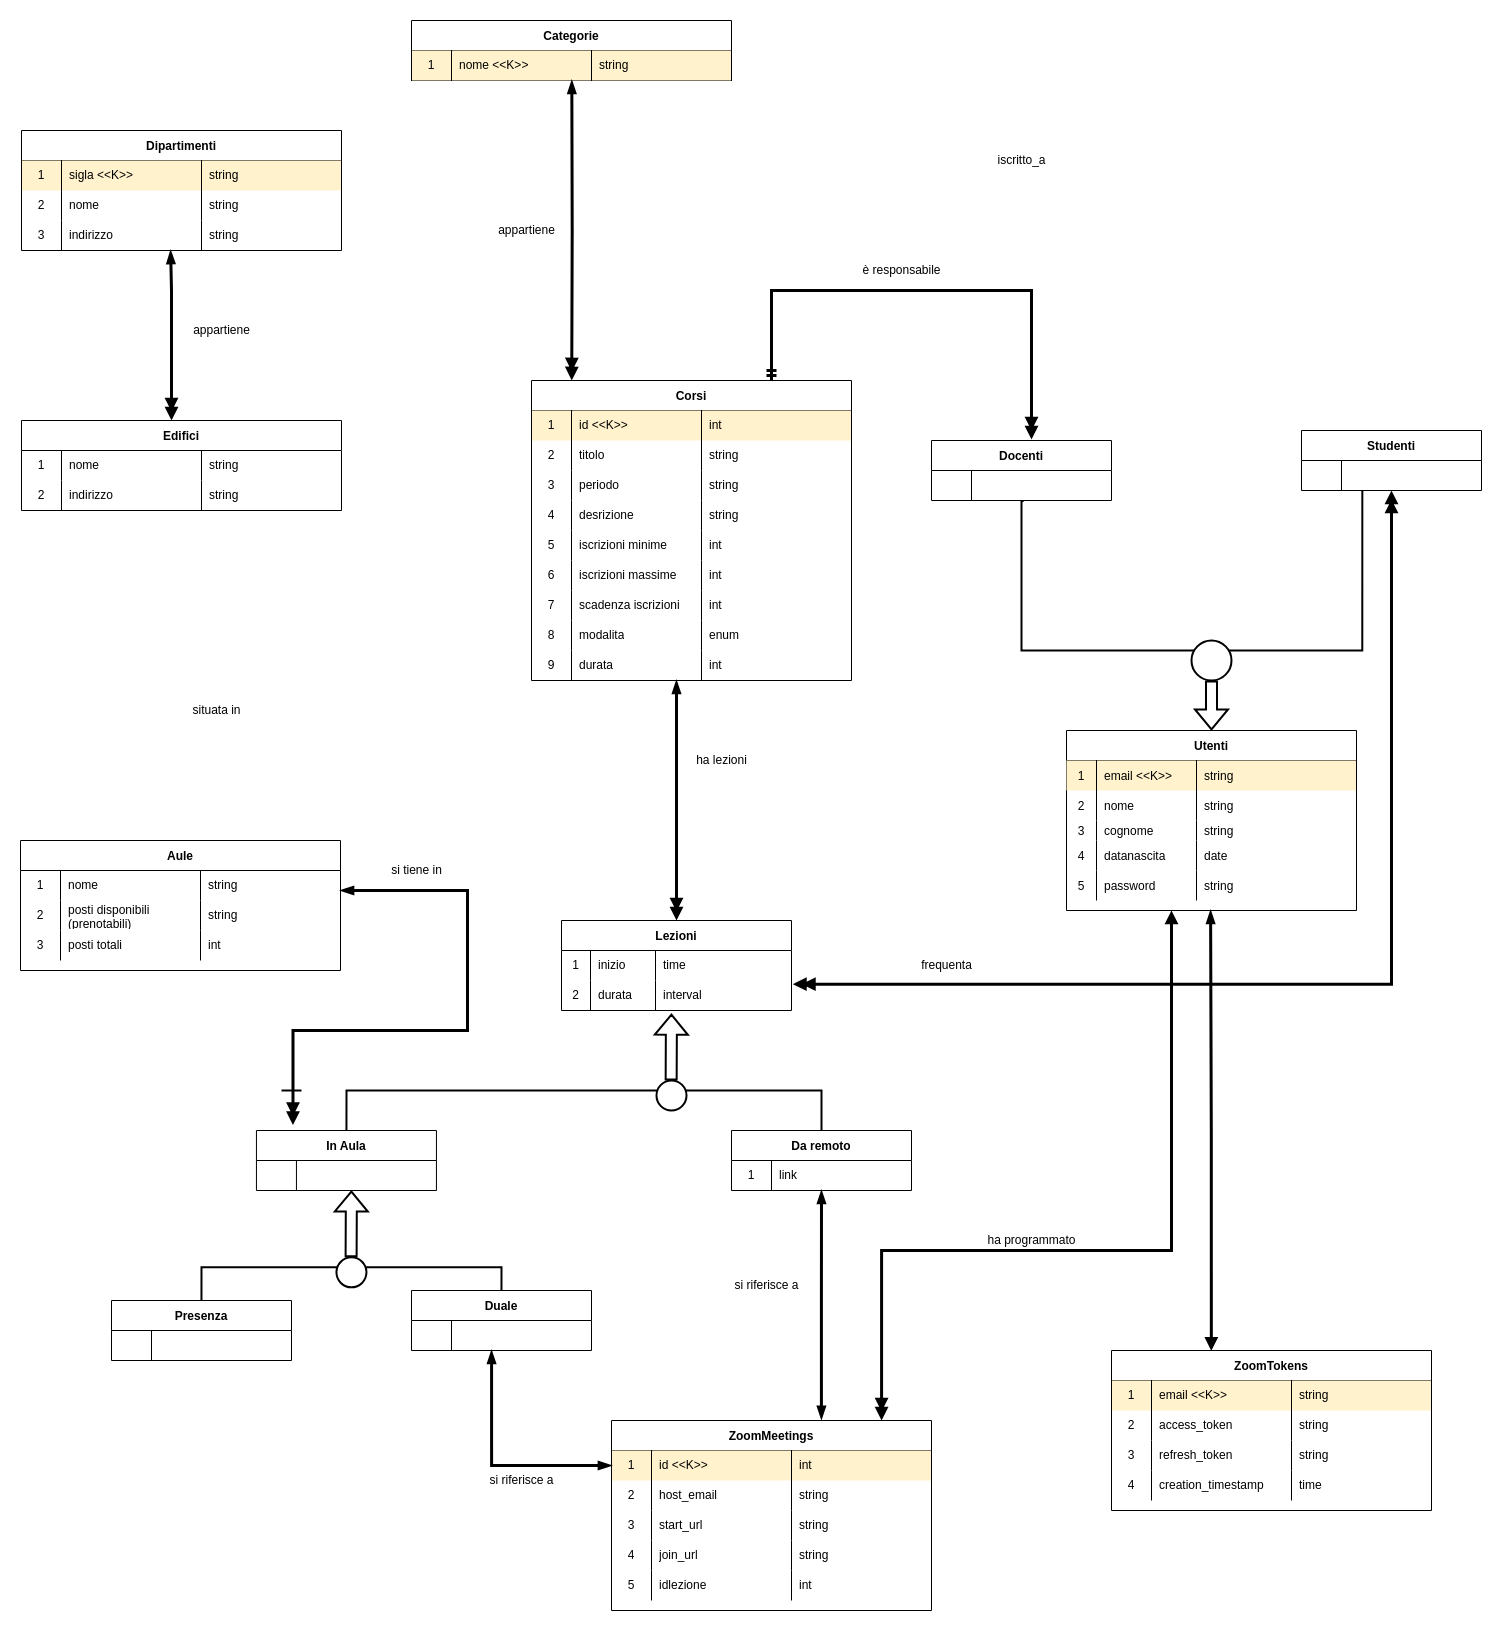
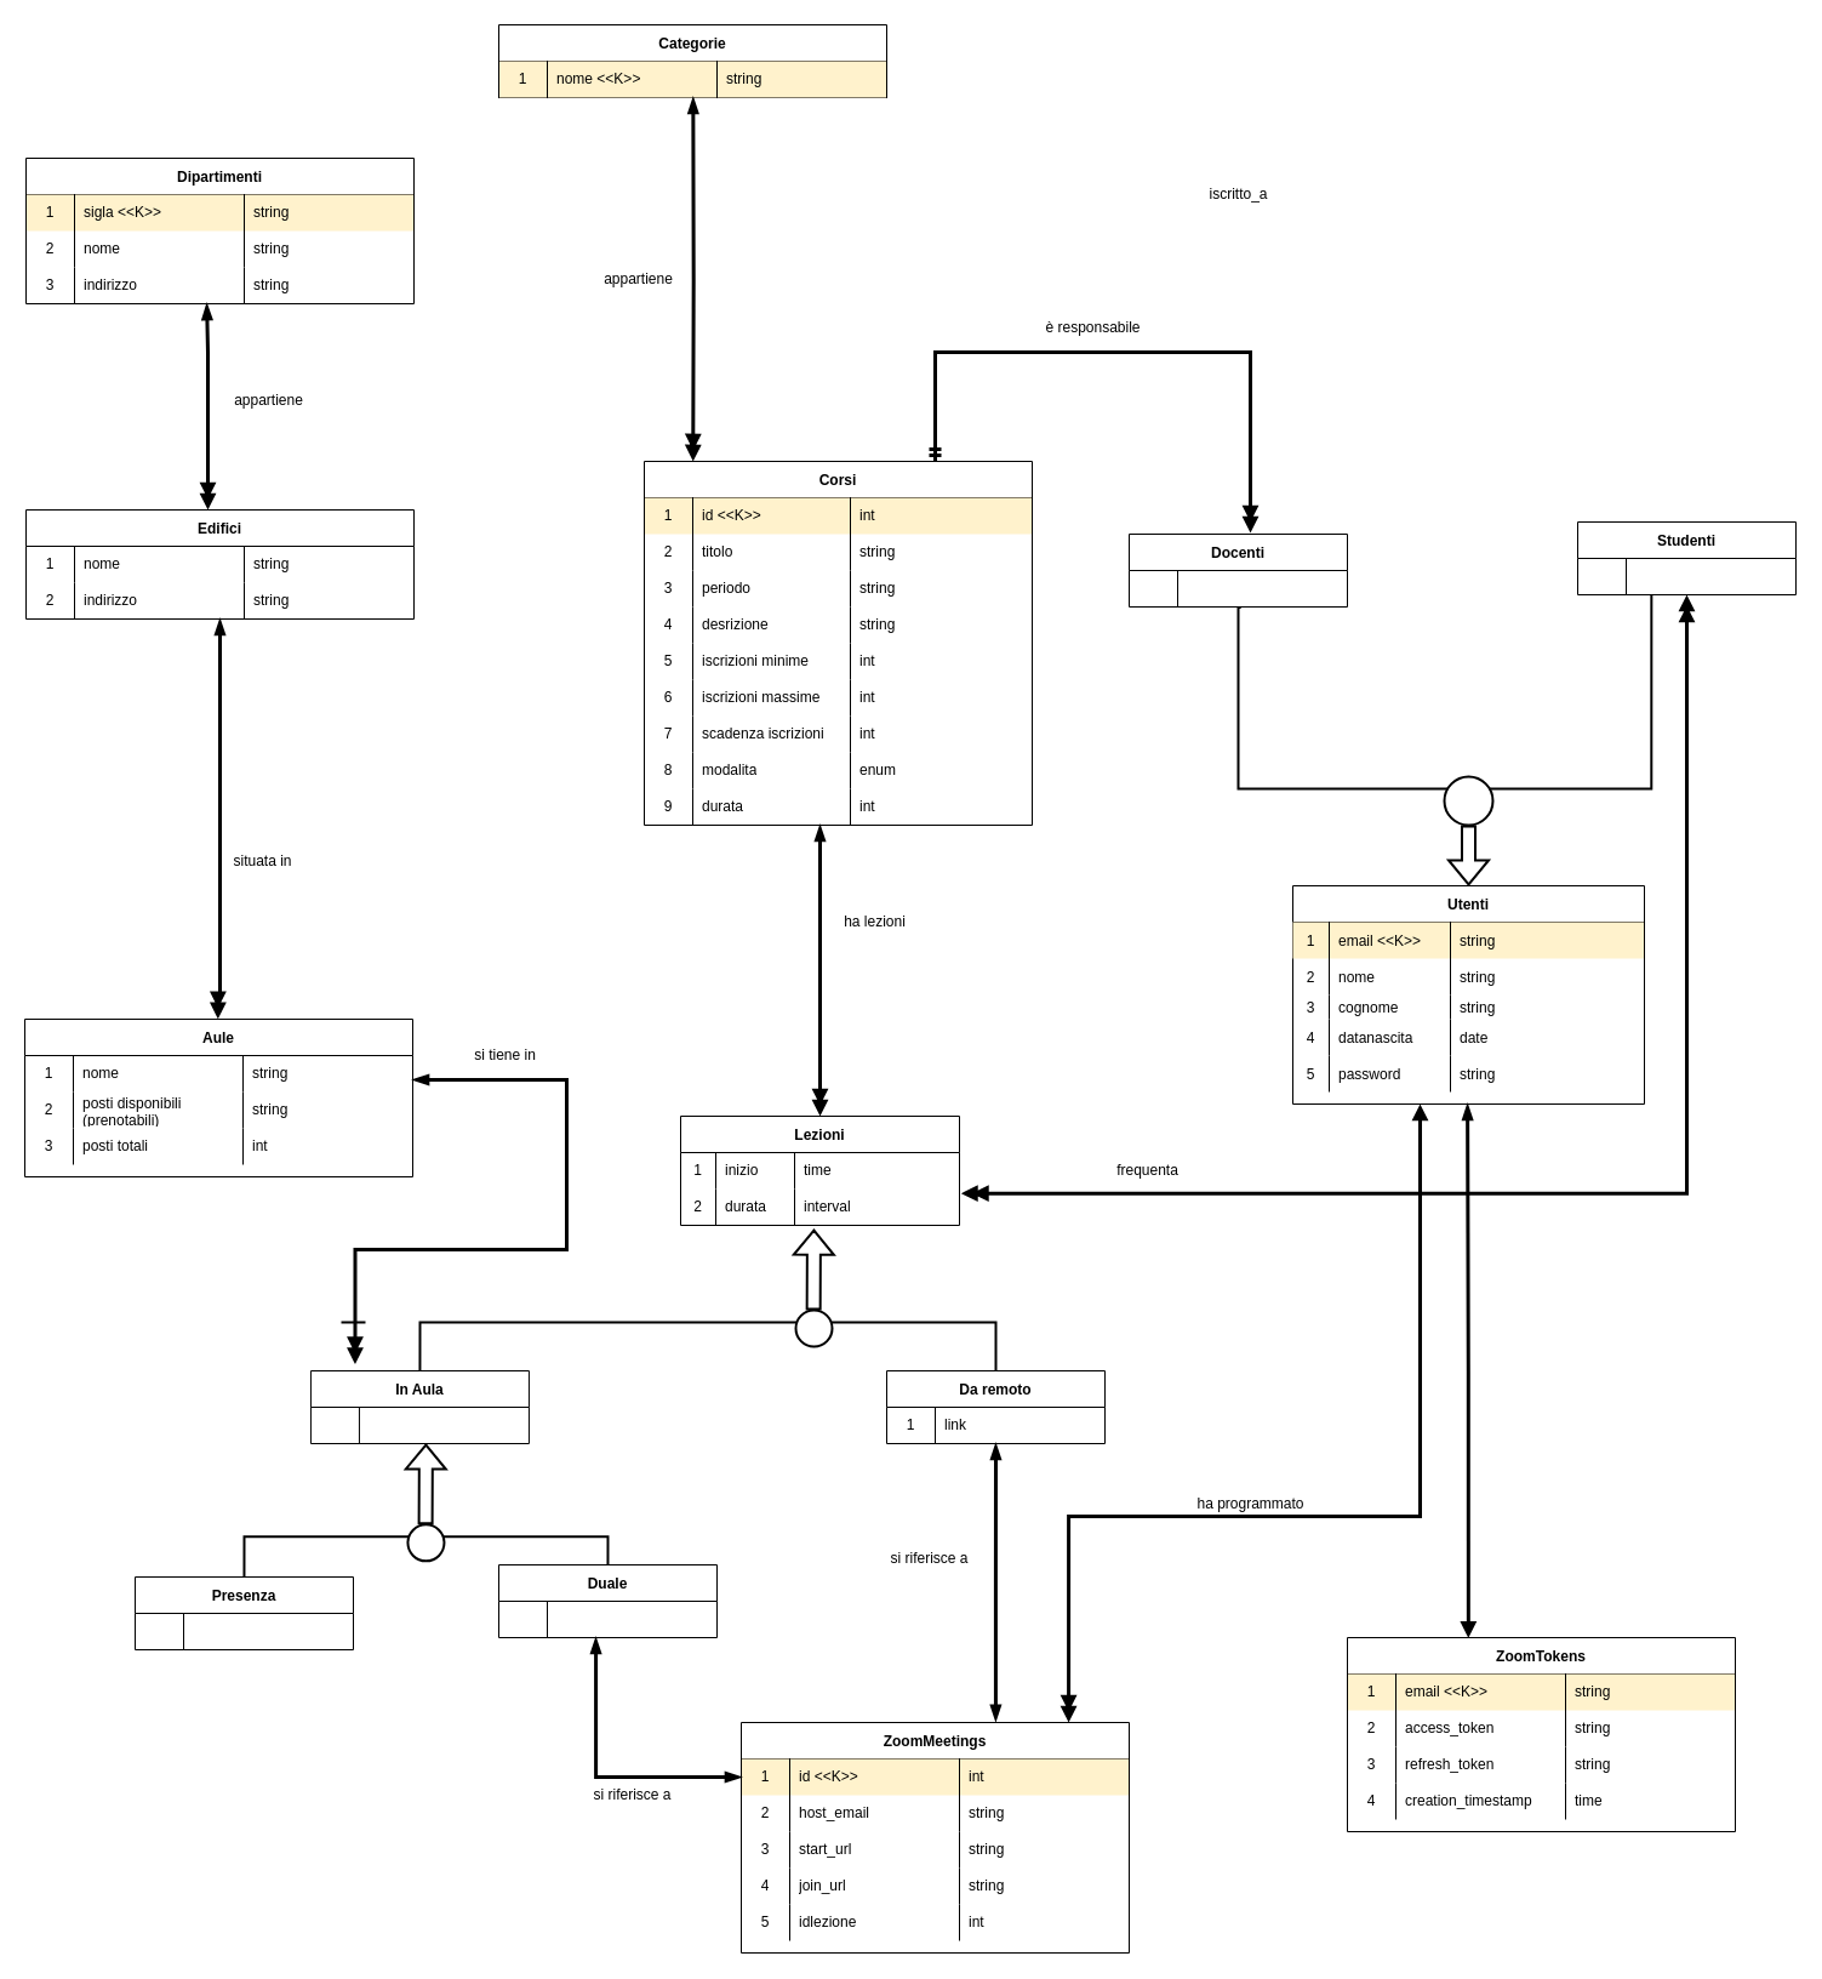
+ <mxCell id="63" style="edgeStyle=orthogonalEdgeStyle;rounded=0;orthogonalLoop=1;jettySize=auto;html=1;entryX=0.5;entryY=1;entryDx=0;entryDy=0;startArrow=doubleBlock;startFill=1;endArrow=blockThin;endFill=1;strokeWidth=3;exitX=0.498;exitY=-0.001;exitDx=0;exitDy=0;exitPerimeter=0;" parent="1" source="64" target="77" edge="1"><mxGeometry relative="1" as="geometry"><Array as="points"><mxPoint x="179" y="820" /><mxPoint x="181" y="820" /></Array><mxPoint x="191" y="830" as="sourcePoint" /></mxGeometry></mxCell>
